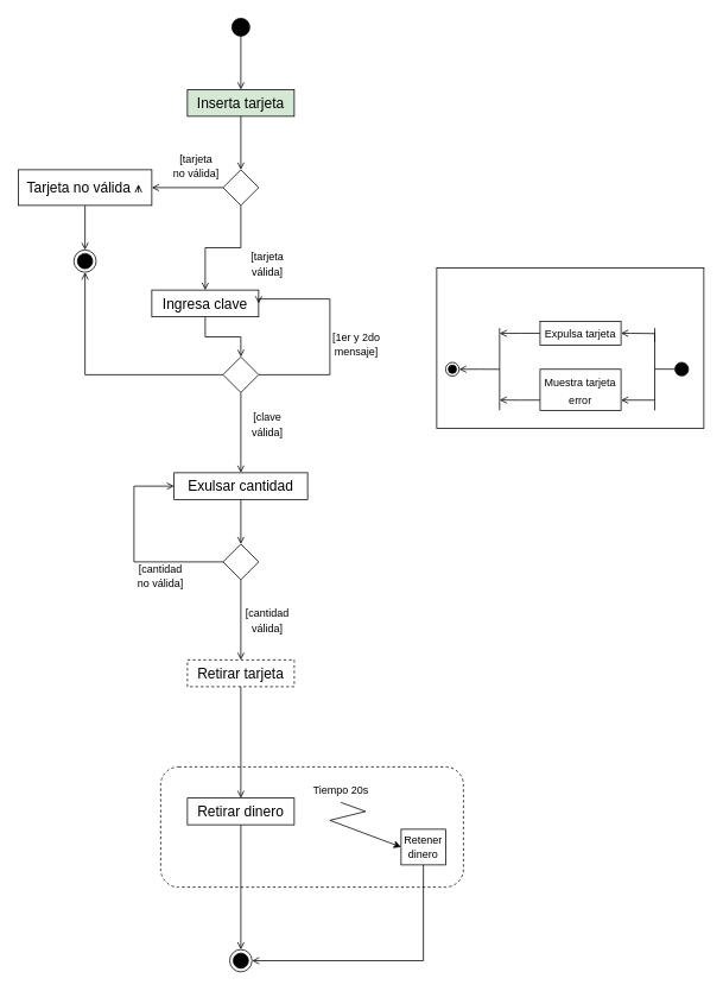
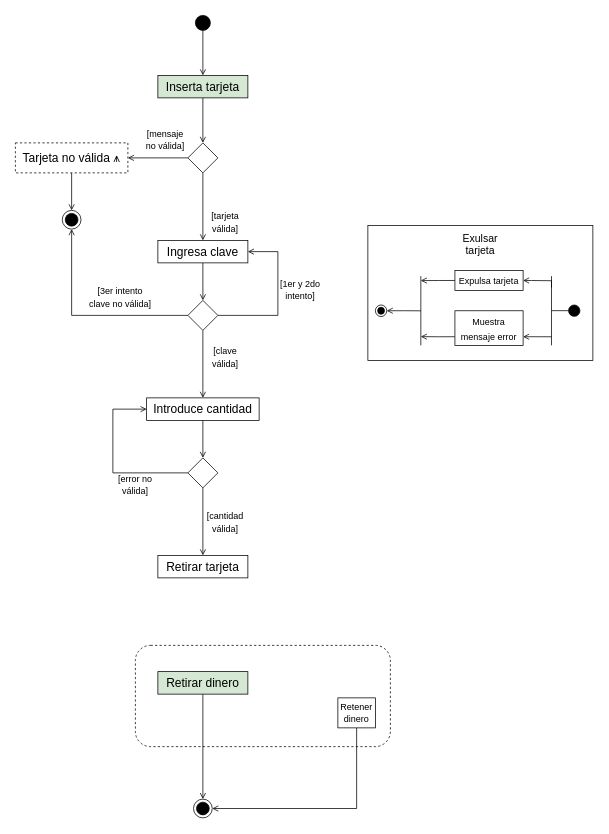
- <mxCell id="30" value="&lt;font style=&quot;font-size: 12px&quot;&gt;[tarjeta&lt;br&gt;no válida]&lt;/font&gt;" style="text;html=1;strokeColor=none;fillColor=none;align=center;verticalAlign=middle;whiteSpace=wrap;rounded=0;fontSize=14;" parent="1" vertex="1"><mxGeometry x="190" y="170" width="60" height="30" as="geometry" /></mxCell>
+ <mxCell id="30" value="&lt;font style=&quot;font-size: 12px&quot;&gt;[mensaje&lt;br&gt;no válida]&lt;/font&gt;" style="text;html=1;strokeColor=none;fillColor=none;align=center;verticalAlign=middle;whiteSpace=wrap;rounded=0;fontSize=14;" parent="1" vertex="1"><mxGeometry x="190" y="170" width="60" height="30" as="geometry" /></mxCell>
- <mxCell id="29" value="&lt;font style=&quot;font-size: 16px&quot;&gt;Tarjeta no válida ⩚&lt;br&gt;&lt;/font&gt;" style="rounded=0;whiteSpace=wrap;html=1;fillColor=#FFFFFF;" parent="1" vertex="1"><mxGeometry x="20" y="190" width="150" height="40" as="geometry" /></mxCell>
+ <mxCell id="29" value="&lt;font style=&quot;font-size: 16px&quot;&gt;Tarjeta no válida ⩚&lt;br&gt;&lt;/font&gt;" style="rounded=0;whiteSpace=wrap;html=1;fillColor=#FFFFFF;dashed=1;" parent="1" vertex="1"><mxGeometry x="20" y="190" width="150" height="40" as="geometry" /></mxCell>
+ <mxCell id="21" value="&lt;span style=&quot;font-size: 14px&quot;&gt;Exulsar tarjeta&lt;/span&gt;" style="text;html=1;strokeColor=none;fillColor=none;align=center;verticalAlign=middle;whiteSpace=wrap;rounded=0;fontSize=12;" parent="6" vertex="1"><mxGeometry x="120" y="10" width="60" height="30" as="geometry" /></mxCell>
- <mxCell id="26" value="&lt;font style=&quot;font-size: 16px&quot;&gt;Ingresa clave&lt;/font&gt;" style="rounded=0;whiteSpace=wrap;html=1;fillColor=#FFFFFF;" parent="1" vertex="1"><mxGeometry x="170" y="325" width="120" height="30" as="geometry" /></mxCell>
+ <mxCell id="26" value="&lt;font style=&quot;font-size: 16px&quot;&gt;Ingresa clave&lt;/font&gt;" style="rounded=0;whiteSpace=wrap;html=1;fillColor=#FFFFFF;" parent="1" vertex="1"><mxGeometry x="210" y="320" width="120" height="30" as="geometry" /></mxCell>
- <mxCell id="37" value="&lt;font style=&quot;font-size: 12px&quot;&gt;[1er y 2do&lt;br&gt;mensaje]&lt;/font&gt;" style="text;html=1;strokeColor=none;fillColor=none;align=center;verticalAlign=middle;whiteSpace=wrap;rounded=0;fontSize=14;" parent="1" vertex="1"><mxGeometry x="370" y="370" width="60" height="30" as="geometry" /></mxCell>
+ <mxCell id="37" value="&lt;font style=&quot;font-size: 12px&quot;&gt;[1er y 2do&lt;br&gt;intento]&lt;/font&gt;" style="text;html=1;strokeColor=none;fillColor=none;align=center;verticalAlign=middle;whiteSpace=wrap;rounded=0;fontSize=14;" parent="1" vertex="1"><mxGeometry x="370" y="370" width="60" height="30" as="geometry" /></mxCell>
+ <mxCell id="38" value="&lt;font style=&quot;font-size: 12px&quot;&gt;[3er intento&lt;br&gt;clave no válida]&lt;/font&gt;" style="text;html=1;strokeColor=none;fillColor=none;align=center;verticalAlign=middle;whiteSpace=wrap;rounded=0;fontSize=14;" parent="1" vertex="1"><mxGeometry x="110" y="380" width="100" height="30" as="geometry" /></mxCell>
- <mxCell id="11" value="&lt;font style=&quot;font-size: 12px&quot;&gt;Muestra tarjeta error&lt;/font&gt;" style="rounded=0;whiteSpace=wrap;html=1;fontSize=16;container=1;" parent="8" vertex="1"><mxGeometry x="106.062" y="53.846" width="90.91" height="46.154" as="geometry" /></mxCell>
+ <mxCell id="11" value="&lt;font style=&quot;font-size: 12px&quot;&gt;Muestra mensaje error&lt;/font&gt;" style="rounded=0;whiteSpace=wrap;html=1;fontSize=16;container=1;" parent="8" vertex="1"><mxGeometry x="106.062" y="53.846" width="90.91" height="46.154" as="geometry" /></mxCell>
- <mxCell id="40" value="&lt;font style=&quot;font-size: 16px&quot;&gt;Exulsar cantidad&lt;/font&gt;" style="rounded=0;whiteSpace=wrap;html=1;fillColor=#FFFFFF;" parent="1" vertex="1"><mxGeometry x="195" y="530" width="150" height="30" as="geometry" /></mxCell>
+ <mxCell id="40" value="&lt;font style=&quot;font-size: 16px&quot;&gt;Introduce cantidad&lt;/font&gt;" style="rounded=0;whiteSpace=wrap;html=1;fillColor=#FFFFFF;" parent="1" vertex="1"><mxGeometry x="195" y="530" width="150" height="30" as="geometry" /></mxCell>
- <mxCell id="44" value="&lt;font style=&quot;font-size: 12px&quot;&gt;[cantidad no válida]&lt;/font&gt;" style="text;html=1;strokeColor=none;fillColor=none;align=center;verticalAlign=middle;whiteSpace=wrap;rounded=0;fontSize=14;" parent="1" vertex="1"><mxGeometry x="150" y="630" width="60" height="30" as="geometry" /></mxCell>
+ <mxCell id="44" value="&lt;font style=&quot;font-size: 12px&quot;&gt;[error no válida]&lt;/font&gt;" style="text;html=1;strokeColor=none;fillColor=none;align=center;verticalAlign=middle;whiteSpace=wrap;rounded=0;fontSize=14;" parent="1" vertex="1"><mxGeometry x="150" y="630" width="60" height="30" as="geometry" /></mxCell>
- <mxCell id="46" value="&lt;font style=&quot;font-size: 16px&quot;&gt;Retirar tarjeta&lt;/font&gt;" style="rounded=0;whiteSpace=wrap;html=1;fillColor=#FFFFFF;dashed=1;" parent="1" vertex="1"><mxGeometry x="210" y="740" width="120" height="30" as="geometry" /></mxCell>
+ <mxCell id="46" value="&lt;font style=&quot;font-size: 16px&quot;&gt;Retirar tarjeta&lt;/font&gt;" style="rounded=0;whiteSpace=wrap;html=1;fillColor=#FFFFFF;" parent="1" vertex="1"><mxGeometry x="210" y="740" width="120" height="30" as="geometry" /></mxCell>
- <mxCell id="45" style="edgeStyle=orthogonalEdgeStyle;rounded=0;orthogonalLoop=1;jettySize=auto;html=1;exitX=0.5;exitY=1;exitDx=0;exitDy=0;entryX=0.5;entryY=0;entryDx=0;entryDy=0;fontSize=16;startArrow=none;startFill=0;endArrow=open;endFill=0;endSize=6;strokeWidth=1;" parent="1" source="46" target="49" edge="1"><mxGeometry relative="1" as="geometry" /></mxCell>
- <mxCell id="51" value="&lt;font style=&quot;font-size: 12px&quot;&gt;Tiempo 20s&lt;/font&gt;" style="text;html=1;strokeColor=none;fillColor=none;align=center;verticalAlign=middle;whiteSpace=wrap;rounded=0;dashed=1;fontSize=16;" parent="1" vertex="1"><mxGeometry x="340" y="870" width="85" height="30" as="geometry" /></mxCell>
- <mxCell id="49" value="&lt;font style=&quot;font-size: 16px&quot;&gt;Retirar dinero&lt;/font&gt;" style="rounded=0;whiteSpace=wrap;html=1;fillColor=#FFFFFF;" parent="1" vertex="1"><mxGeometry x="210" y="895" width="120" height="30" as="geometry" /></mxCell>
+ <mxCell id="49" value="&lt;font style=&quot;font-size: 16px&quot;&gt;Retirar dinero&lt;/font&gt;" style="rounded=0;whiteSpace=wrap;html=1;fillColor=#d5e8d4;" parent="1" vertex="1"><mxGeometry x="210" y="895" width="120" height="30" as="geometry" /></mxCell>
- <mxCell id="54" value="" style="endArrow=classic;html=1;rounded=0;fontSize=12;endSize=6;strokeWidth=1;exitX=0.5;exitY=1;exitDx=0;exitDy=0;entryX=0;entryY=0.5;entryDx=0;entryDy=0;" parent="1" source="51" target="53" edge="1"><mxGeometry width="50" height="50" relative="1" as="geometry"><mxPoint x="260" y="1180" as="sourcePoint" /><mxPoint x="310" y="1130" as="targetPoint" /><Array as="points"><mxPoint x="410" y="910" /><mxPoint x="370" y="920" /></Array></mxGeometry></mxCell>
